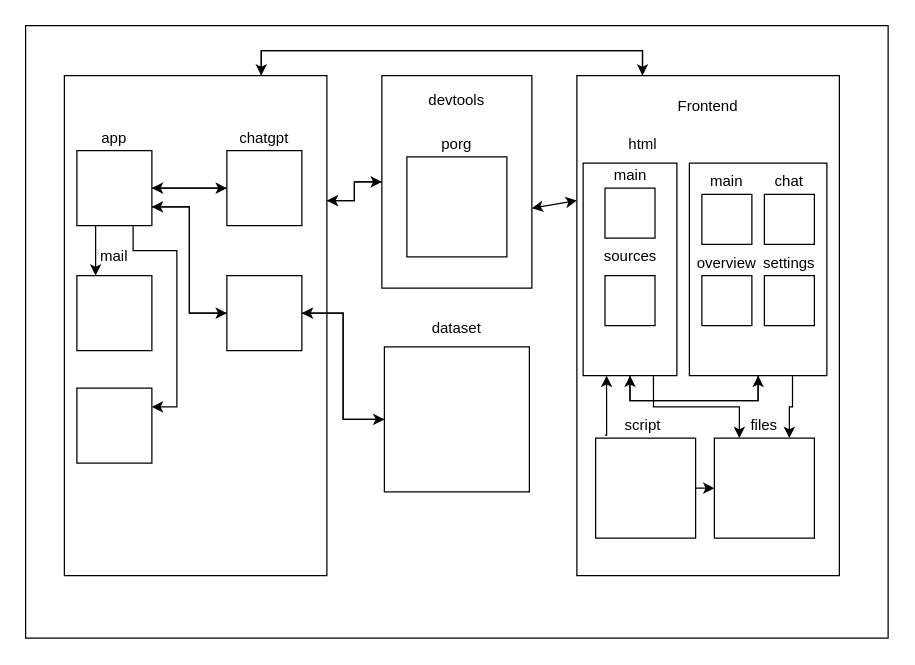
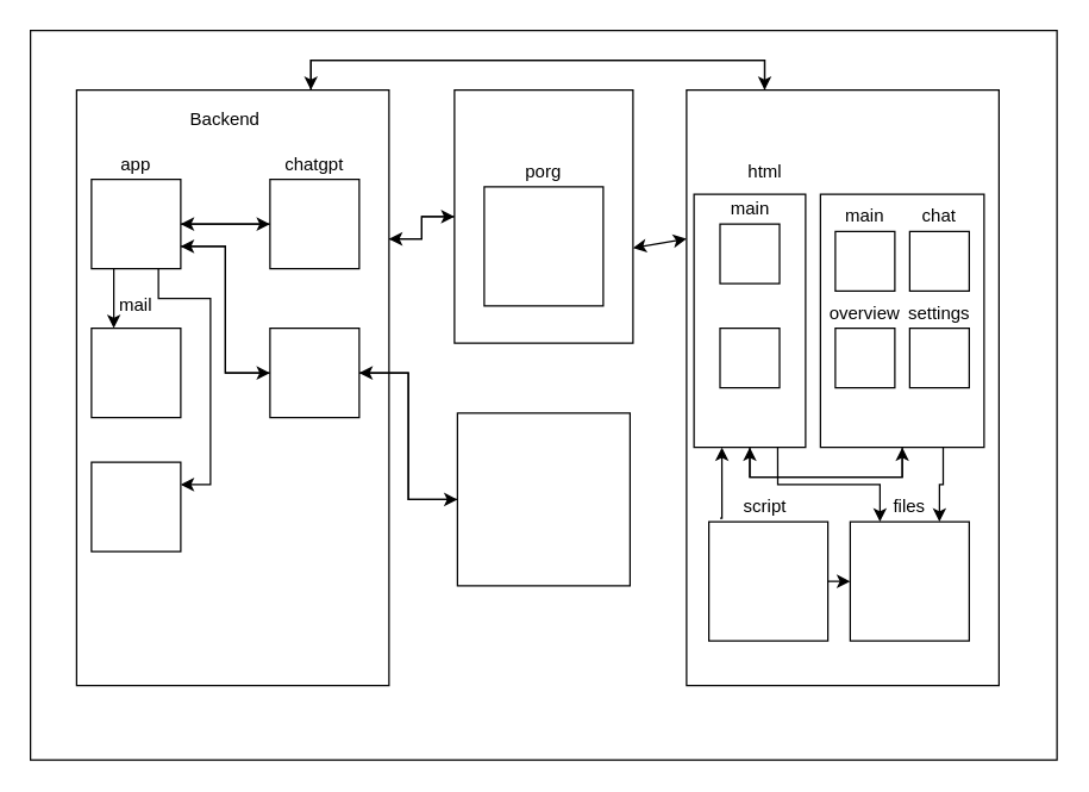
+ <mxCell id="8" value="Backend" style="text;html=1;strokeColor=none;fillColor=none;align=center;verticalAlign=middle;whiteSpace=wrap;rounded=0;" vertex="1" parent="1"><mxGeometry x="121" y="65" width="60" height="30" as="geometry" /></mxCell>
- <mxCell id="52" value="devtools" style="text;html=1;strokeColor=none;fillColor=none;align=center;verticalAlign=middle;whiteSpace=wrap;rounded=0;" vertex="1" parent="1"><mxGeometry x="335" y="65" width="60" height="30" as="geometry" /></mxCell>
- <mxCell id="9" value="Frontend" style="text;html=1;strokeColor=none;fillColor=none;align=center;verticalAlign=middle;whiteSpace=wrap;rounded=0;" vertex="1" parent="1"><mxGeometry x="536" y="70" width="60" height="30" as="geometry" /></mxCell>
- <mxCell id="32" value="sources" style="text;html=1;strokeColor=none;fillColor=none;align=center;verticalAlign=middle;whiteSpace=wrap;rounded=0;" vertex="1" parent="1"><mxGeometry x="473.5" y="190" width="60" height="30" as="geometry" /></mxCell>
- <mxCell id="57" value="dataset" style="text;html=1;strokeColor=none;fillColor=none;align=center;verticalAlign=middle;whiteSpace=wrap;rounded=0;" vertex="1" parent="1"><mxGeometry x="335" y="247" width="60" height="30" as="geometry" /></mxCell>
